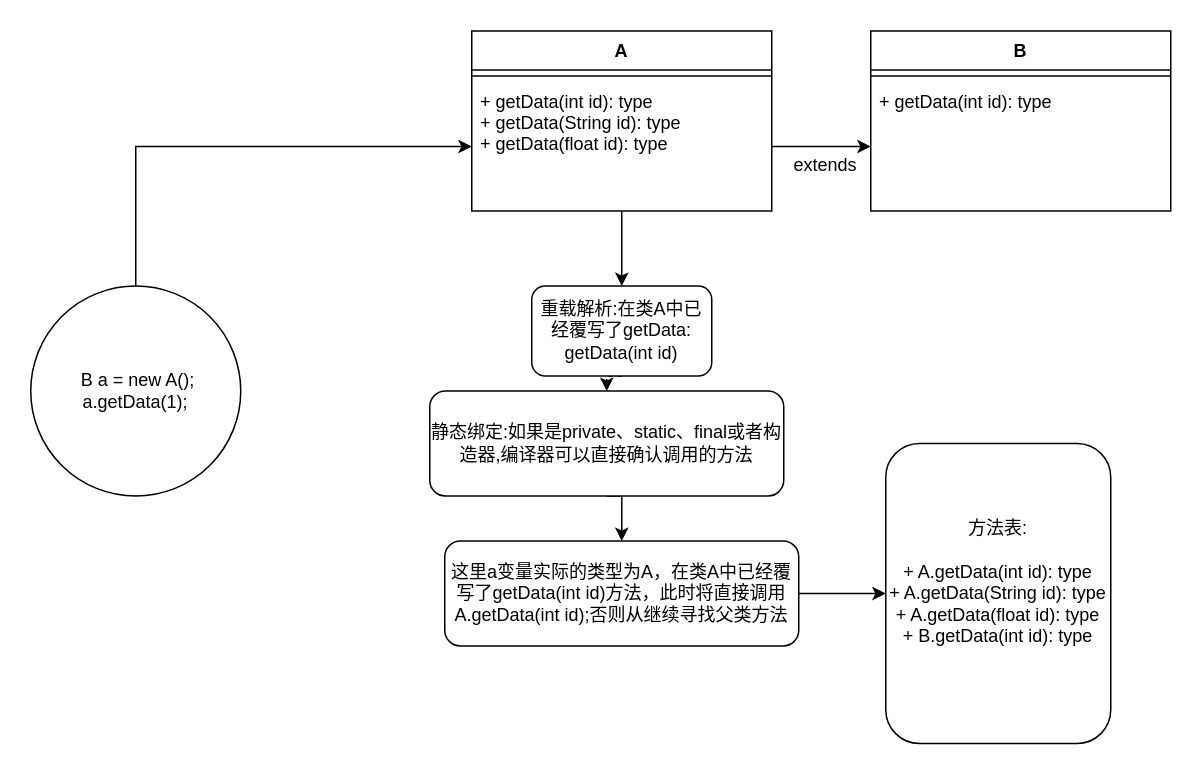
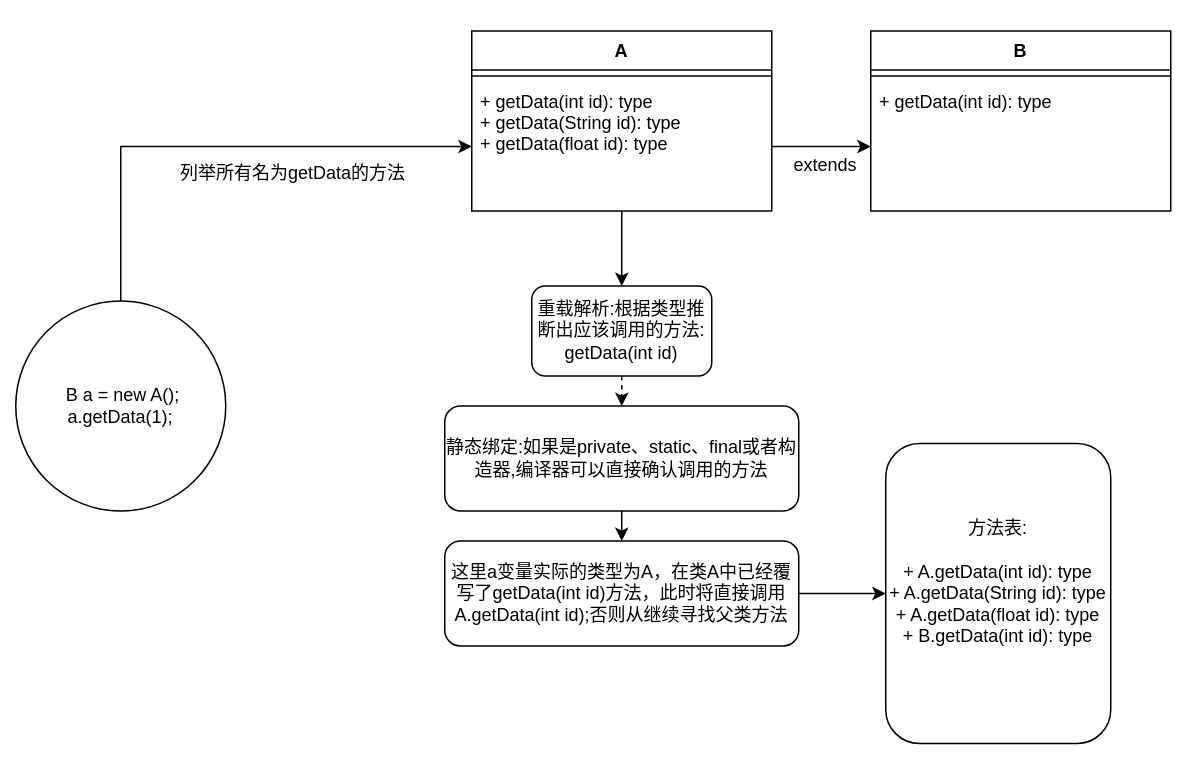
+ <mxCell id="8" value="列举所有名为getData的方法" style="text;html=1;strokeColor=none;fillColor=none;align=center;verticalAlign=middle;whiteSpace=wrap;rounded=0;" parent="1" vertex="1"><mxGeometry x="110" y="100" width="170" height="30" as="geometry" /></mxCell>
- <mxCell id="10" value="&lt;span&gt;重载解析:在类A中已经覆写了getData:&lt;/span&gt;&lt;br&gt;&lt;span&gt;getData(int id)&lt;/span&gt;" style="rounded=1;whiteSpace=wrap;html=1;" parent="1" vertex="1"><mxGeometry x="354" y="190" width="120" height="60" as="geometry" /></mxCell>
+ <mxCell id="10" value="&lt;span&gt;重载解析:根据类型推断出应该调用的方法:&lt;/span&gt;&lt;br&gt;&lt;span&gt;getData(int id)&lt;/span&gt;" style="rounded=1;whiteSpace=wrap;html=1;" parent="1" vertex="1"><mxGeometry x="354" y="190" width="120" height="60" as="geometry" /></mxCell>
- <mxCell id="7" value="&amp;nbsp;B a = new A();&lt;br&gt;a.getData(1);" style="ellipse;whiteSpace=wrap;html=1;aspect=fixed;" parent="1" vertex="1"><mxGeometry x="20" y="190" width="140" height="140" as="geometry" /></mxCell>
+ <mxCell id="7" value="&amp;nbsp;B a = new A();&lt;br&gt;a.getData(1);" style="ellipse;whiteSpace=wrap;html=1;aspect=fixed;" parent="1" vertex="1"><mxGeometry x="10" y="200" width="140" height="140" as="geometry" /></mxCell>
- <mxCell id="12" value="静态绑定:如果是private、static、final或者构造器,编译器可以直接确认调用的方法" style="rounded=1;whiteSpace=wrap;html=1;" parent="1" vertex="1"><mxGeometry x="286" y="260" width="236" height="70" as="geometry" /></mxCell>
+ <mxCell id="12" value="静态绑定:如果是private、static、final或者构造器,编译器可以直接确认调用的方法" style="rounded=1;whiteSpace=wrap;html=1;" parent="1" vertex="1"><mxGeometry x="296" y="270" width="236" height="70" as="geometry" /></mxCell>
